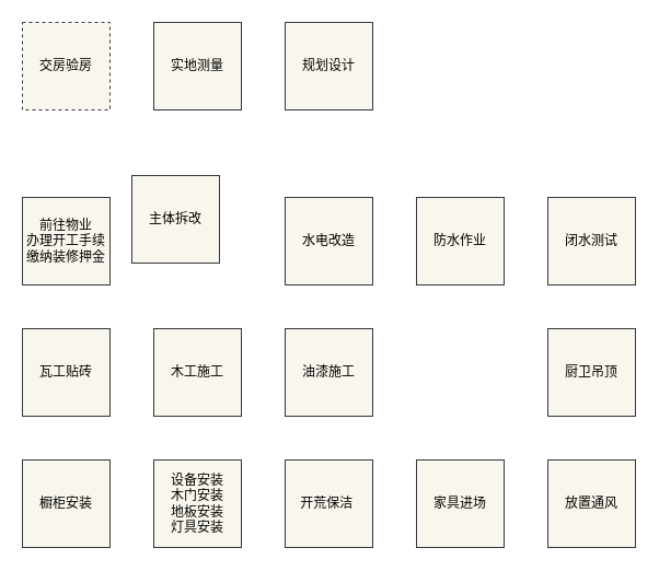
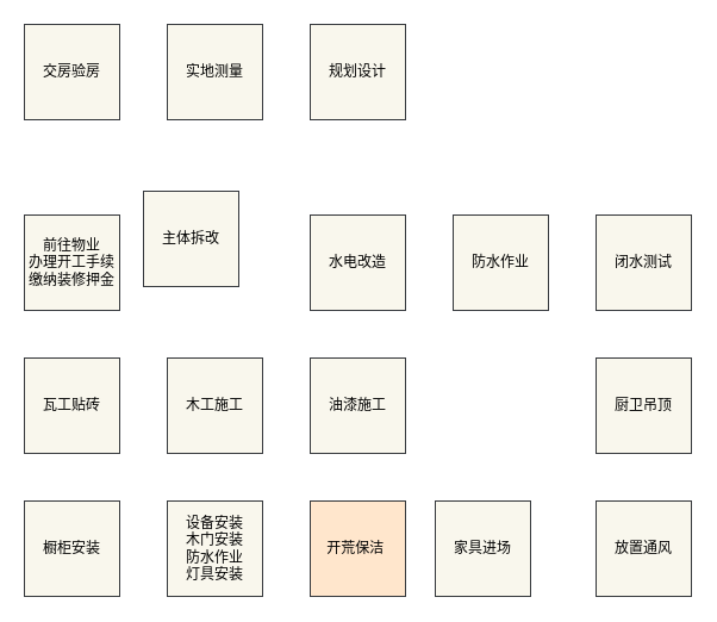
- <mxCell id="18" value="交房验房" style="rounded=0;whiteSpace=wrap;html=1;fillColor=#f9f7ed;strokeColor=#36393d;dashed=1;" parent="1" vertex="1"><mxGeometry x="20" y="20" width="80" height="80" as="geometry" /></mxCell>
+ <mxCell id="18" value="交房验房" style="rounded=0;whiteSpace=wrap;html=1;fillColor=#f9f7ed;strokeColor=#36393d;" parent="1" vertex="1"><mxGeometry x="20" y="20" width="80" height="80" as="geometry" /></mxCell>
- <mxCell id="13" value="设备安装&lt;br&gt;木门安装&lt;br&gt;地板安装&lt;br&gt;灯具安装" style="rounded=0;whiteSpace=wrap;html=1;fillColor=#f9f7ed;strokeColor=#36393d;" parent="1" vertex="1"><mxGeometry x="140" y="420" width="80" height="80" as="geometry" /></mxCell>
+ <mxCell id="13" value="设备安装&lt;br&gt;木门安装&lt;br&gt;防水作业&lt;br&gt;灯具安装" style="rounded=0;whiteSpace=wrap;html=1;fillColor=#f9f7ed;strokeColor=#36393d;" parent="1" vertex="1"><mxGeometry x="140" y="420" width="80" height="80" as="geometry" /></mxCell>
- <mxCell id="14" value="开荒保洁&amp;nbsp;" style="rounded=0;whiteSpace=wrap;html=1;fillColor=#f9f7ed;strokeColor=#36393d;" parent="1" vertex="1"><mxGeometry x="260" y="420" width="80" height="80" as="geometry" /></mxCell>
+ <mxCell id="14" value="开荒保洁&amp;nbsp;" style="rounded=0;whiteSpace=wrap;html=1;fillColor=#ffe6cc;strokeColor=#36393d;" parent="1" vertex="1"><mxGeometry x="260" y="420" width="80" height="80" as="geometry" /></mxCell>
- <mxCell id="15" value="家具进场" style="rounded=0;whiteSpace=wrap;html=1;fillColor=#f9f7ed;strokeColor=#36393d;" parent="1" vertex="1"><mxGeometry x="380" y="420" width="80" height="80" as="geometry" /></mxCell>
+ <mxCell id="15" value="家具进场" style="rounded=0;whiteSpace=wrap;html=1;fillColor=#f9f7ed;strokeColor=#36393d;" parent="1" vertex="1"><mxGeometry x="365" y="420" width="80" height="80" as="geometry" /></mxCell>
